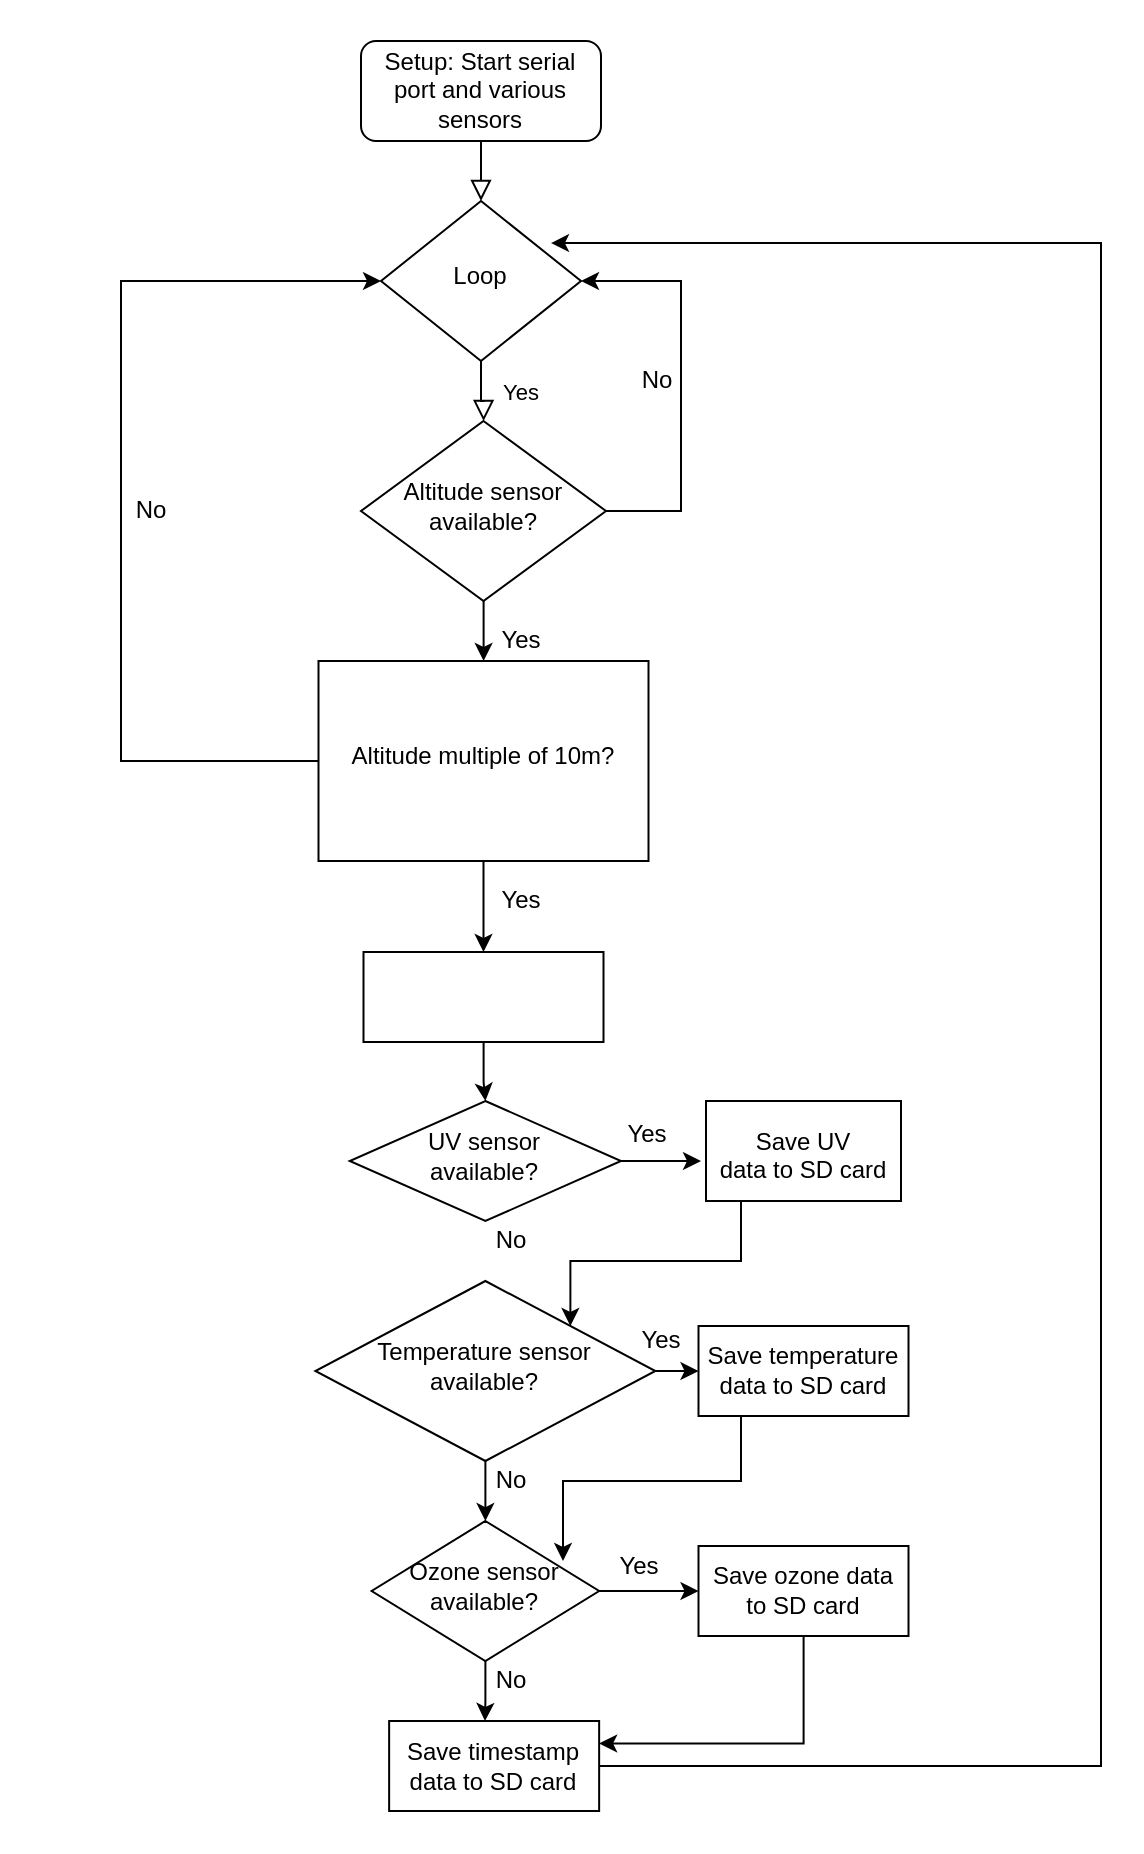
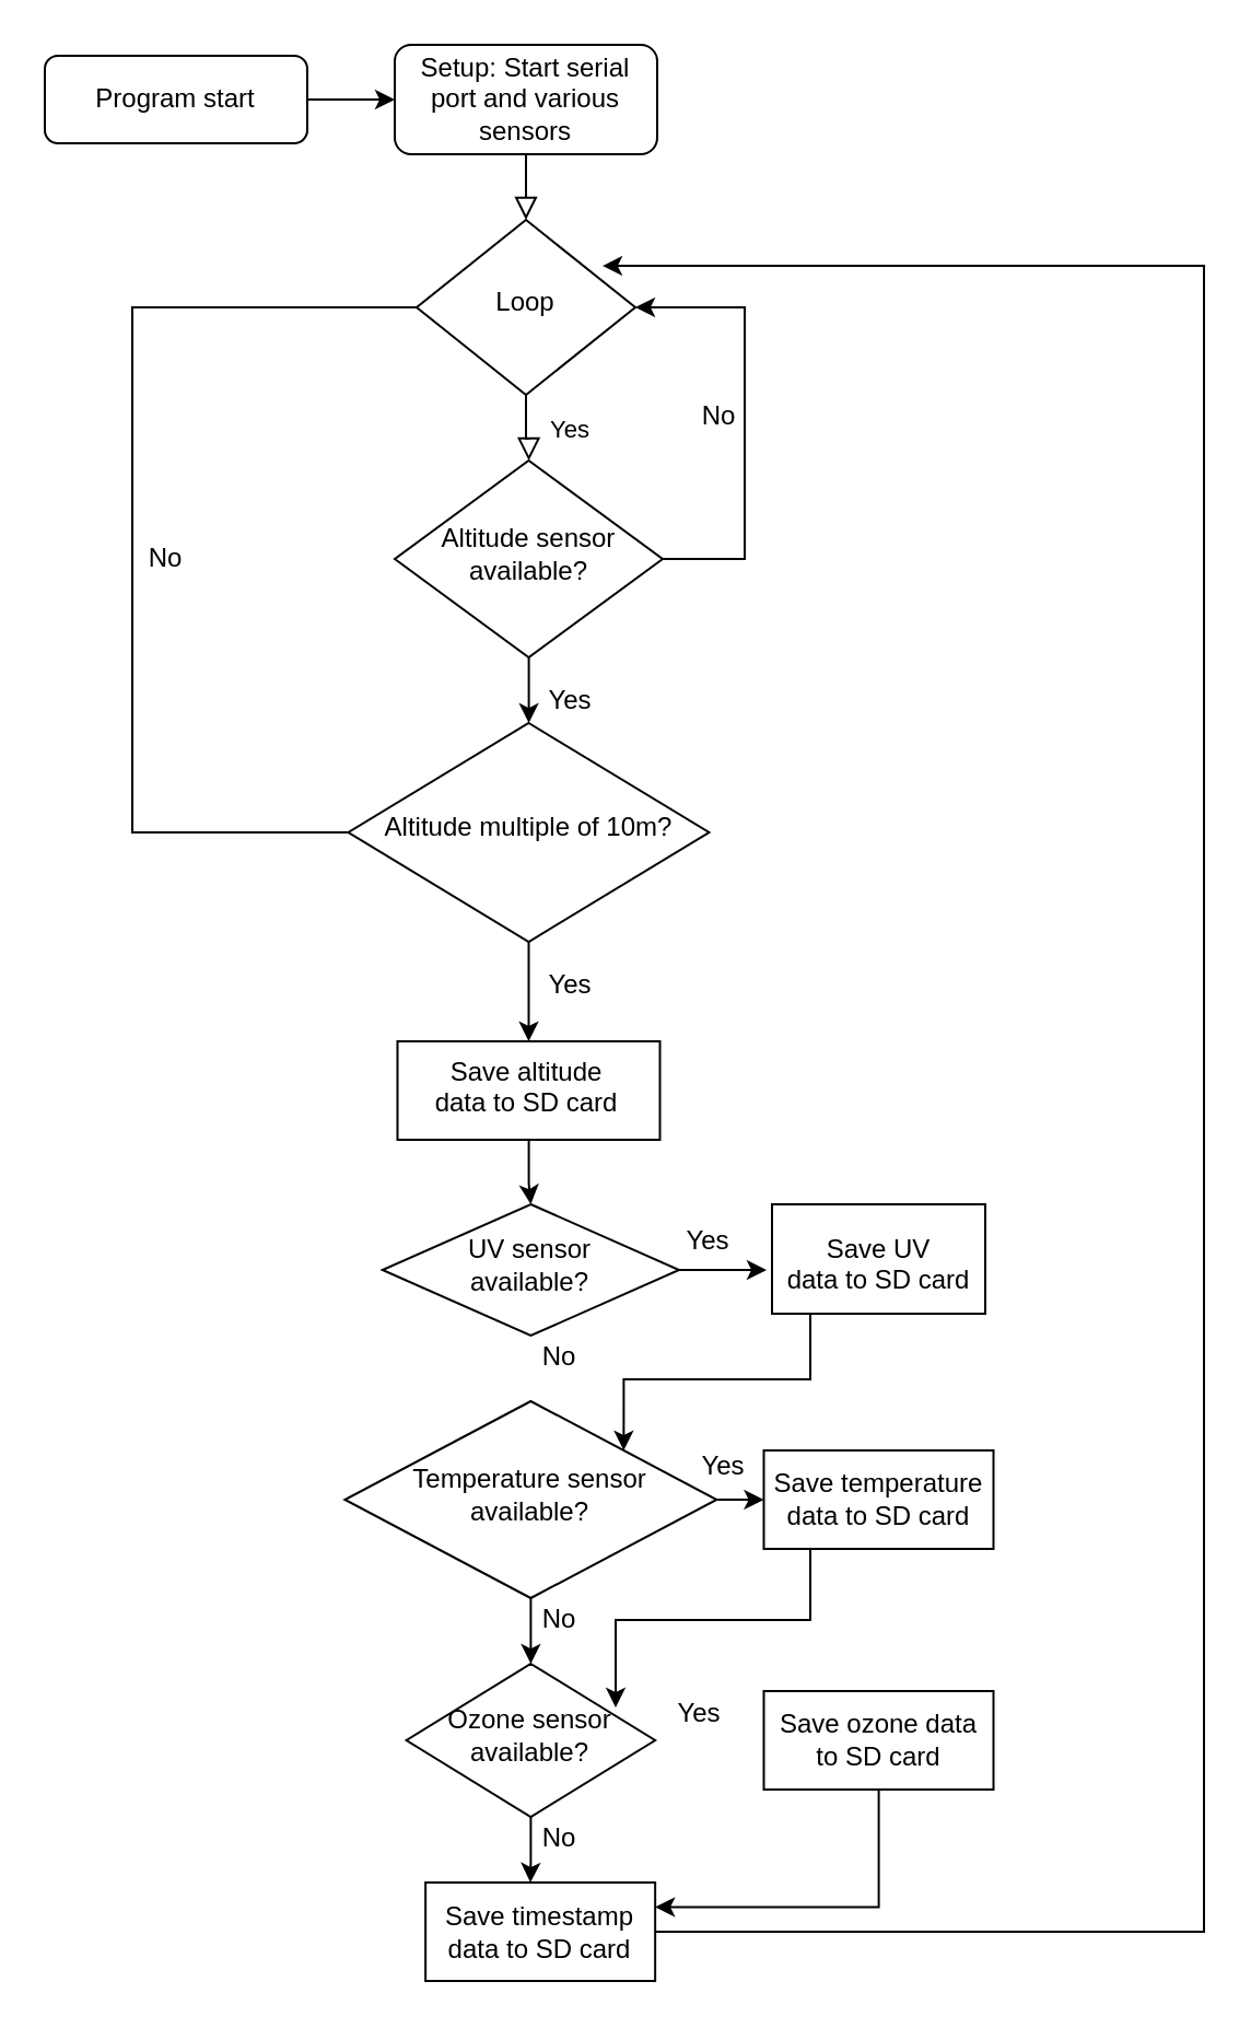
+ <mxCell id="10" value="Program start" style="rounded=1;whiteSpace=wrap;html=1;fontSize=12;glass=0;strokeWidth=1;shadow=0;" vertex="1" parent="1"><mxGeometry y="25" width="120" height="40" as="geometry" x="20" /></mxCell>
+ <mxCell id="9" value="" style="edgeStyle=orthogonalEdgeStyle;rounded=0;orthogonalLoop=1;jettySize=auto;html=1;" edge="1" parent="1" source="10" target="3"><mxGeometry relative="1" as="geometry" /></mxCell>
- <mxCell id="11" value="" style="edgeStyle=orthogonalEdgeStyle;rounded=0;orthogonalLoop=1;jettySize=auto;html=1;entryX=0;entryY=0.5;entryDx=0;entryDy=0;" edge="1" parent="1" source="12" target="5"><mxGeometry relative="1" as="geometry"><mxPoint x="90" y="150" as="targetPoint" /><Array as="points"><mxPoint x="60" y="380" /><mxPoint x="60" y="140" /></Array></mxGeometry></mxCell>
+ <mxCell id="11" value="" style="edgeStyle=orthogonalEdgeStyle;rounded=0;orthogonalLoop=1;jettySize=auto;html=1;entryX=0;entryY=0.5;entryDx=0;entryDy=0;endArrow=none;" edge="1" parent="1" source="12" target="5"><mxGeometry relative="1" as="geometry"><mxPoint x="90" y="150" as="targetPoint" /><Array as="points"><mxPoint x="60" y="380" /><mxPoint x="60" y="140" /></Array></mxGeometry></mxCell>
- <mxCell id="12" value="Altitude multiple of 10m?" style="whiteSpace=wrap;html=1;shadow=0;fontFamily=Helvetica;fontSize=12;align=center;strokeWidth=1;spacing=6;spacingTop=-4;rounded=0;" vertex="1" parent="1"><mxGeometry x="158.75" y="330" width="165" height="100" as="geometry" /></mxCell>
+ <mxCell id="12" value="Altitude multiple of 10m?" style="rhombus;whiteSpace=wrap;html=1;shadow=0;fontFamily=Helvetica;fontSize=12;align=center;strokeWidth=1;spacing=6;spacingTop=-4;" vertex="1" parent="1"><mxGeometry x="158.75" y="330" width="165" height="100" as="geometry" /></mxCell>
+ <mxCell id="25" value="&lt;div align=&quot;center&quot;&gt;Save altitude&lt;/div&gt;&lt;div align=&quot;center&quot;&gt; data to SD card&lt;/div&gt;" style="text;html=1;align=center;" vertex="1" parent="1"><mxGeometry x="187.5" y="475.5" width="105" height="35.5" as="geometry" /></mxCell>
- <mxCell id="22" value="" style="edgeStyle=orthogonalEdgeStyle;rounded=0;orthogonalLoop=1;jettySize=auto;html=1;" edge="1" parent="1" source="24" target="39"><mxGeometry relative="1" as="geometry" /></mxCell>
